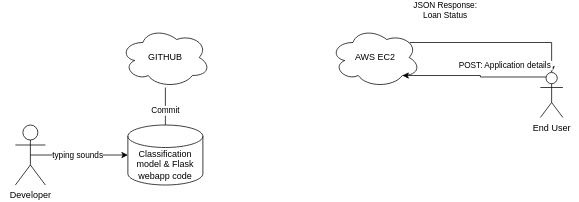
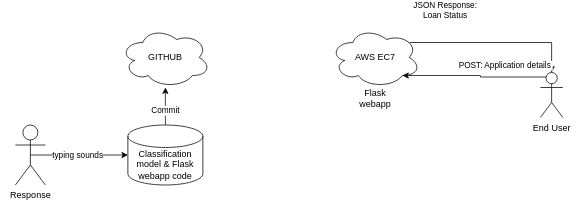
- <mxCell id="8" value="AWS EC2" style="ellipse;shape=cloud;whiteSpace=wrap;html=1;" vertex="1" parent="1"><mxGeometry x="440" y="20" width="120" height="80" as="geometry" /></mxCell>
+ <mxCell id="8" value="AWS EC7" style="ellipse;shape=cloud;whiteSpace=wrap;html=1;" vertex="1" parent="1"><mxGeometry x="440" y="20" width="120" height="80" as="geometry" /></mxCell>
- <mxCell id="13" style="edgeStyle=orthogonalEdgeStyle;rounded=0;orthogonalLoop=1;jettySize=auto;html=1;exitX=0.5;exitY=0;exitDx=0;exitDy=0;exitPerimeter=0;endArrow=none;" edge="1" parent="1" source="15" target="2"><mxGeometry relative="1" as="geometry" /></mxCell>
+ <mxCell id="13" style="edgeStyle=orthogonalEdgeStyle;rounded=0;orthogonalLoop=1;jettySize=auto;html=1;exitX=0.5;exitY=0;exitDx=0;exitDy=0;exitPerimeter=0;" edge="1" parent="1" source="15" target="2"><mxGeometry relative="1" as="geometry" /></mxCell>
+ <mxCell id="9" value="Flask webapp" style="text;html=1;strokeColor=none;fillColor=none;align=center;verticalAlign=middle;whiteSpace=wrap;rounded=0;" vertex="1" parent="1"><mxGeometry x="470" y="100" width="60" height="30" as="geometry" /></mxCell>
- <mxCell id="5" value="Developer" style="shape=umlActor;verticalLabelPosition=bottom;verticalAlign=top;html=1;outlineConnect=0;" vertex="1" parent="1"><mxGeometry x="20" y="150" width="40" height="80" as="geometry" /></mxCell>
+ <mxCell id="5" value="Response" style="shape=umlActor;verticalLabelPosition=bottom;verticalAlign=top;html=1;outlineConnect=0;" vertex="1" parent="1"><mxGeometry x="20" y="150" width="40" height="80" as="geometry" /></mxCell>
